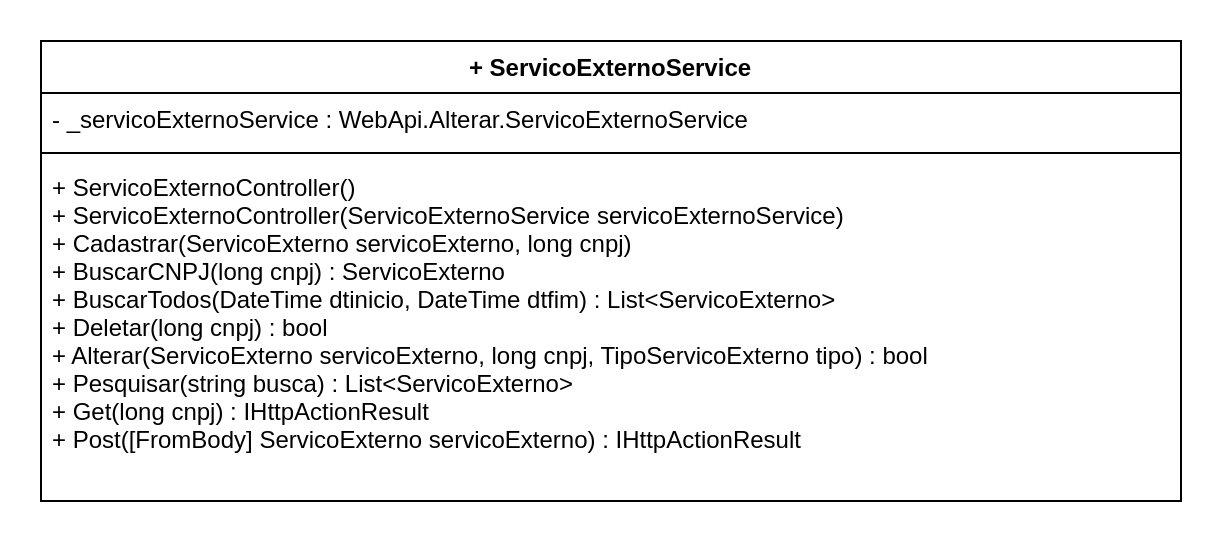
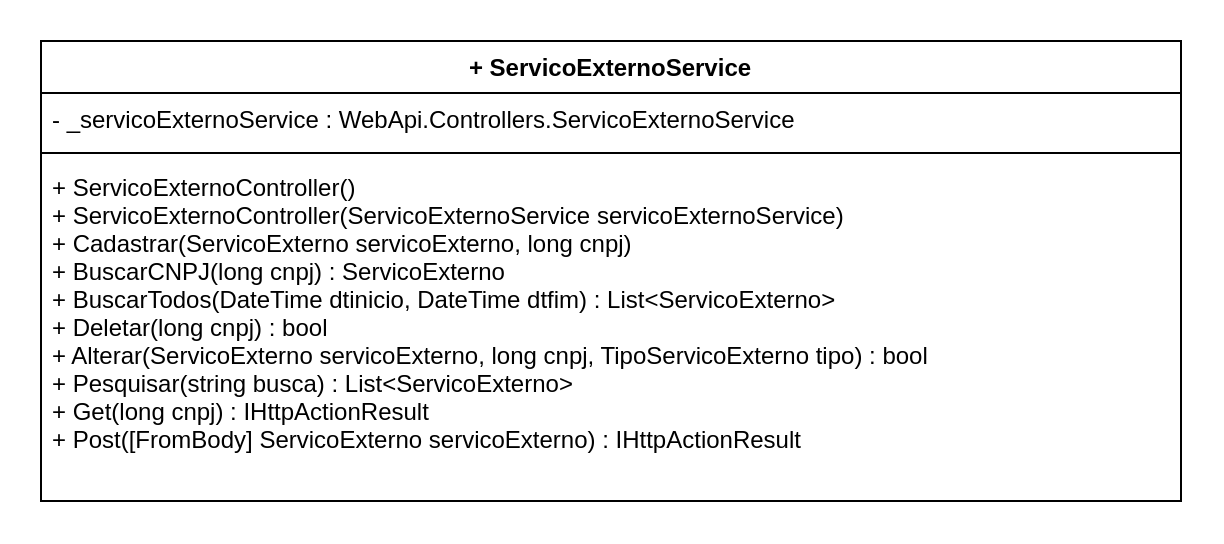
- <mxCell id="3" value="- _servicoExternoService : WebApi.Alterar.ServicoExternoService" style="text;strokeColor=none;fillColor=none;align=left;verticalAlign=top;spacingLeft=4;spacingRight=4;overflow=hidden;rotatable=0;points=[[0,0.5],[1,0.5]];portConstraint=eastwest;" parent="2" vertex="1"><mxGeometry y="26" width="570" height="26" as="geometry" /></mxCell>
+ <mxCell id="3" value="- _servicoExternoService : WebApi.Controllers.ServicoExternoService" style="text;strokeColor=none;fillColor=none;align=left;verticalAlign=top;spacingLeft=4;spacingRight=4;overflow=hidden;rotatable=0;points=[[0,0.5],[1,0.5]];portConstraint=eastwest;" parent="2" vertex="1"><mxGeometry y="26" width="570" height="26" as="geometry" /></mxCell>
